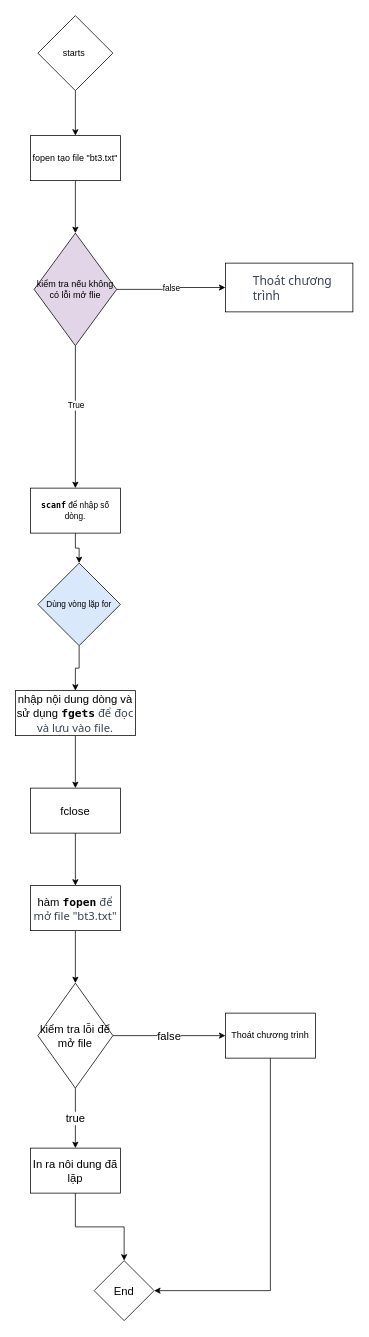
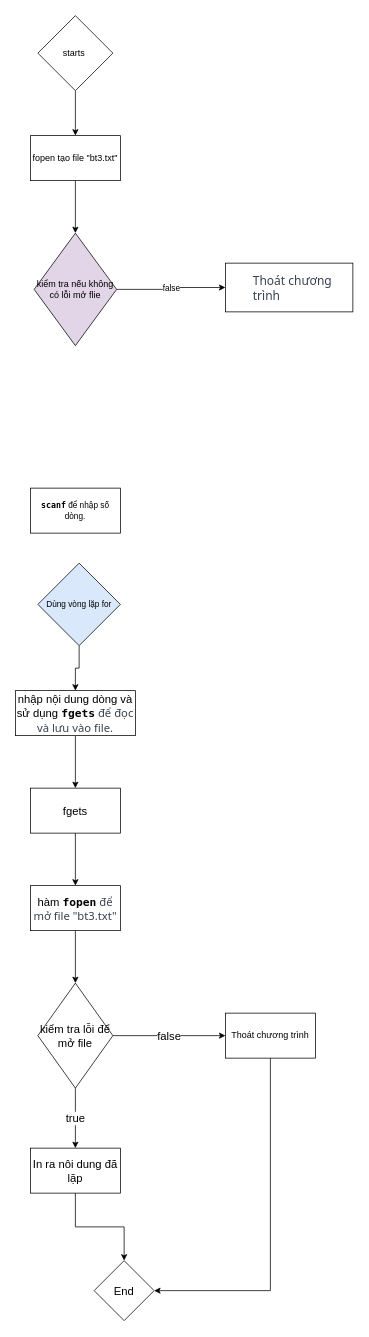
- <mxCell id="7" style="edgeStyle=orthogonalEdgeStyle;rounded=0;orthogonalLoop=1;jettySize=auto;html=1;entryX=0.5;entryY=0;entryDx=0;entryDy=0;" edge="1" parent="1" source="9" target="12"><mxGeometry relative="1" as="geometry" /></mxCell>
- <mxCell id="8" value="True" style="edgeLabel;html=1;align=center;verticalAlign=middle;resizable=0;points=[];" vertex="1" connectable="0" parent="7"><mxGeometry x="-0.168" relative="1" as="geometry"><mxPoint as="offset" /></mxGeometry></mxCell>
- <mxCell id="11" style="edgeStyle=orthogonalEdgeStyle;rounded=0;orthogonalLoop=1;jettySize=auto;html=1;exitX=0.5;exitY=1;exitDx=0;exitDy=0;entryX=0.5;entryY=0;entryDx=0;entryDy=0;fontSize=15;" edge="1" parent="1" source="12" target="14"><mxGeometry relative="1" as="geometry" /></mxCell>
- <mxCell id="18" value="fclose" style="rounded=0;whiteSpace=wrap;html=1;fontSize=15;" vertex="1" parent="1"><mxGeometry x="40" y="1050" width="120" height="60" as="geometry" /></mxCell>
+ <mxCell id="18" value="fgets" style="rounded=0;whiteSpace=wrap;html=1;fontSize=15;" vertex="1" parent="1"><mxGeometry x="40" y="1050" width="120" height="60" as="geometry" /></mxCell>
